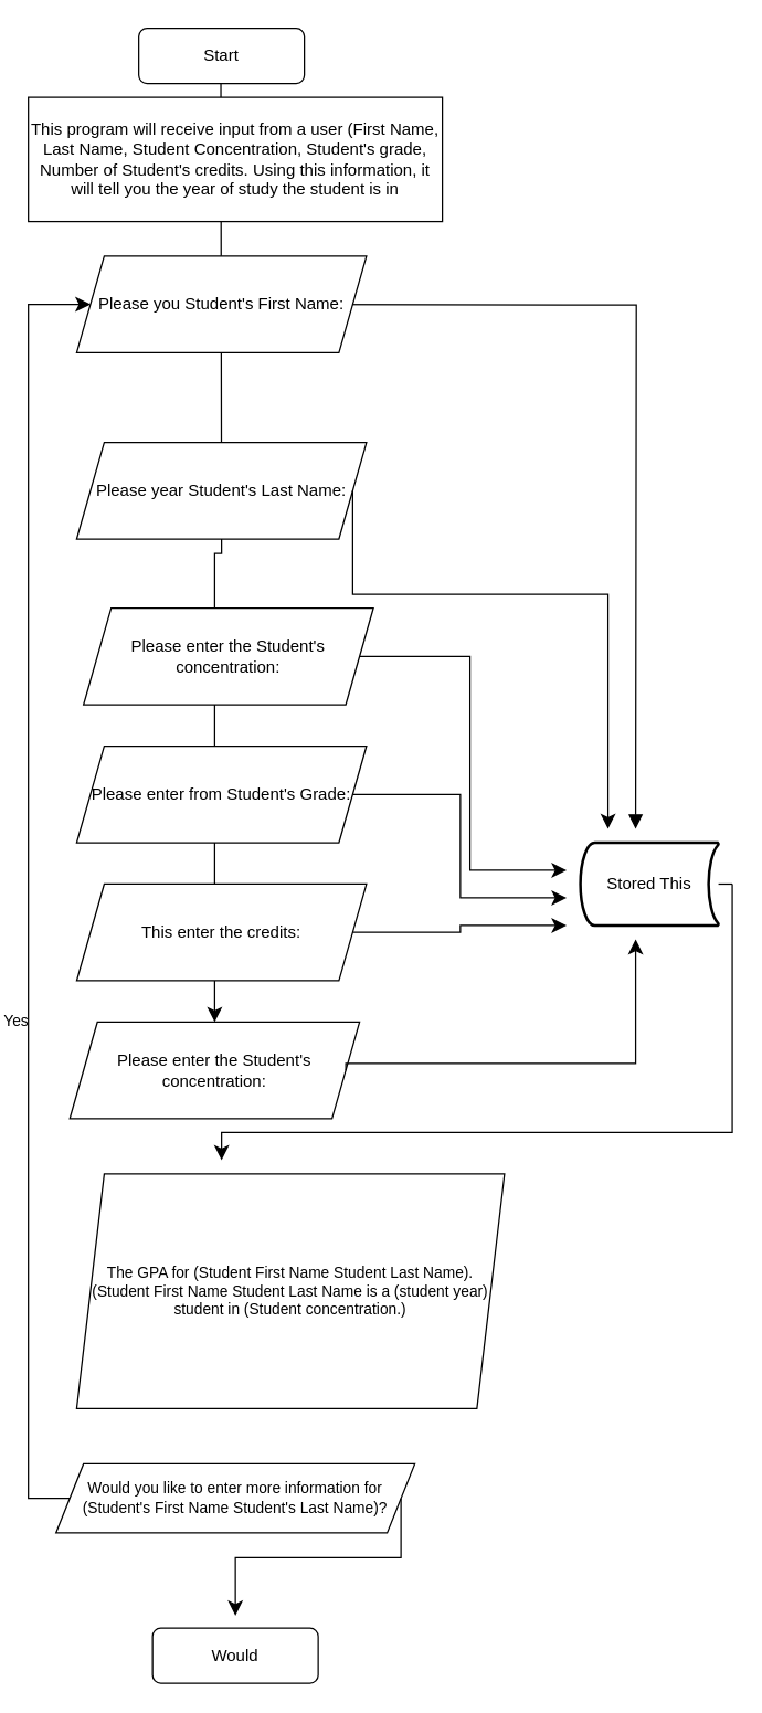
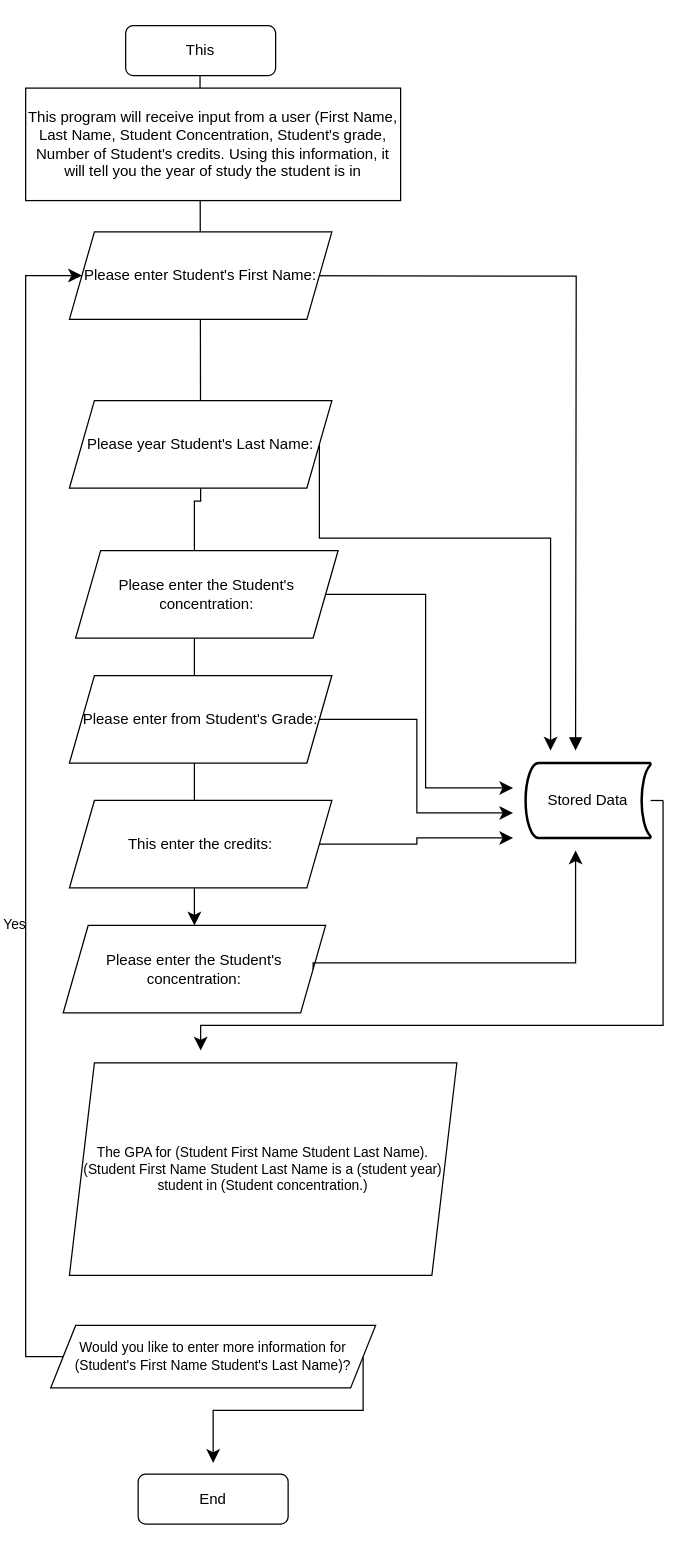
- <mxCell id="2" value="Start" style="rounded=1;whiteSpace=wrap;html=1;fontSize=12;glass=0;strokeWidth=1;shadow=0;" parent="1" vertex="1"><mxGeometry x="100" y="20" width="120" height="40" as="geometry" /></mxCell>
+ <mxCell id="2" value="This" style="rounded=1;whiteSpace=wrap;html=1;fontSize=12;glass=0;strokeWidth=1;shadow=0;" parent="1" vertex="1"><mxGeometry x="100" y="20" width="120" height="40" as="geometry" /></mxCell>
- <mxCell id="15" value="Please you Student's First Name:" style="shape=parallelogram;perimeter=parallelogramPerimeter;whiteSpace=wrap;html=1;fixedSize=1;" vertex="1" parent="1"><mxGeometry x="55" y="185" width="210" height="70" as="geometry" /></mxCell>
+ <mxCell id="15" value="Please enter Student's First Name:" style="shape=parallelogram;perimeter=parallelogramPerimeter;whiteSpace=wrap;html=1;fixedSize=1;" vertex="1" parent="1"><mxGeometry x="55" y="185" width="210" height="70" as="geometry" /></mxCell>
- <mxCell id="5" value="Stored This" style="strokeWidth=2;html=1;shape=mxgraph.flowchart.stored_data;whiteSpace=wrap;" vertex="1" parent="1"><mxGeometry x="420" y="610" width="100" height="60" as="geometry" /></mxCell>
+ <mxCell id="5" value="Stored Data" style="strokeWidth=2;html=1;shape=mxgraph.flowchart.stored_data;whiteSpace=wrap;" vertex="1" parent="1"><mxGeometry x="420" y="610" width="100" height="60" as="geometry" /></mxCell>
- <mxCell id="20" value="Would" style="rounded=1;whiteSpace=wrap;html=1;fontSize=12;glass=0;strokeWidth=1;shadow=0;" vertex="1" parent="1"><mxGeometry x="110" y="1179" width="120" height="40" as="geometry" /></mxCell>
+ <mxCell id="20" value="End" style="rounded=1;whiteSpace=wrap;html=1;fontSize=12;glass=0;strokeWidth=1;shadow=0;" vertex="1" parent="1"><mxGeometry x="110" y="1179" width="120" height="40" as="geometry" /></mxCell>
